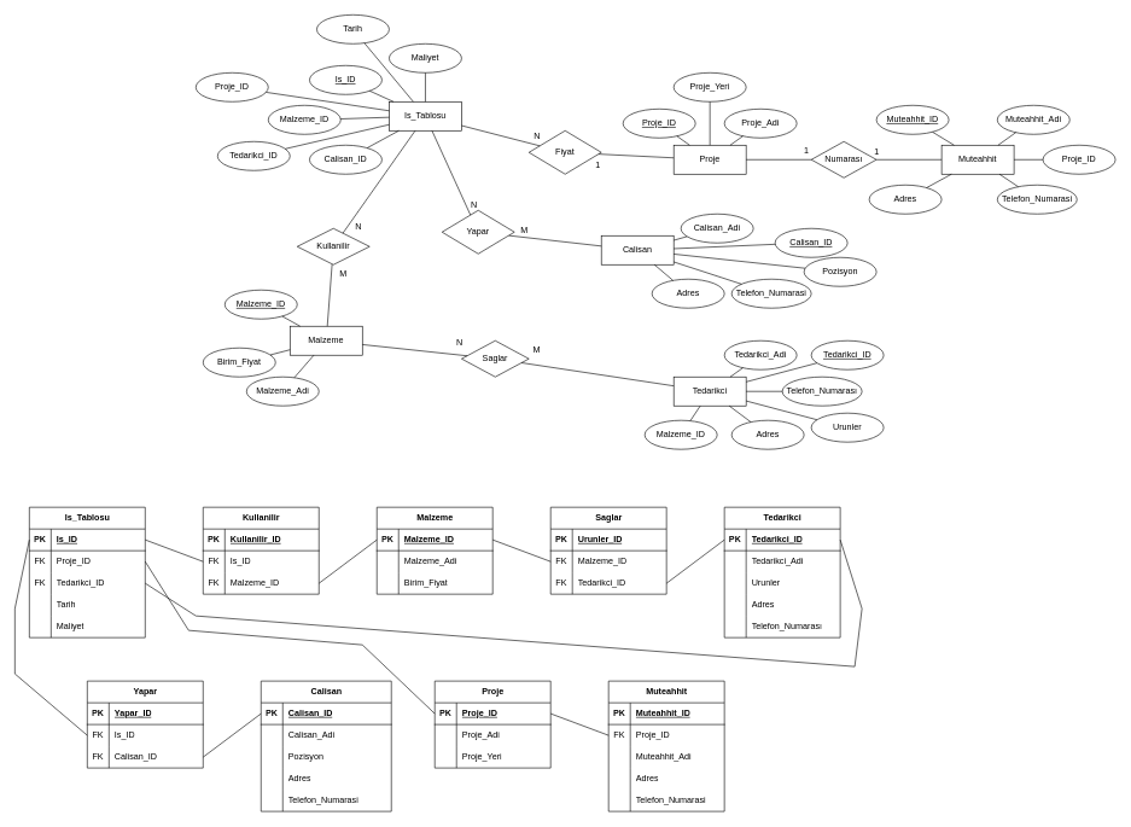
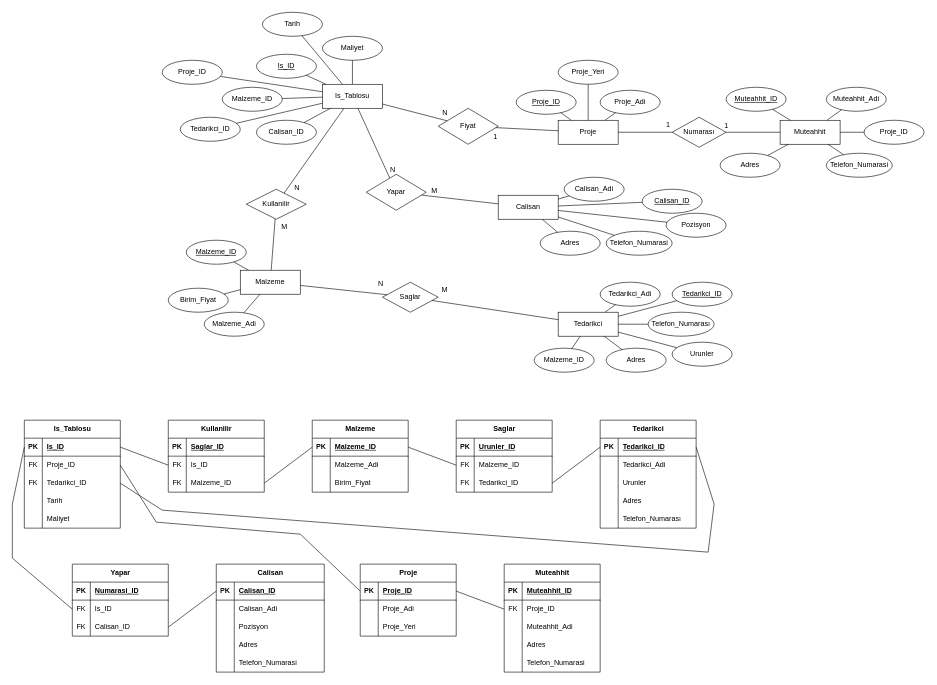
- <mxCell id="162" value="Kullanilir_ID" style="shape=partialRectangle;connectable=0;fillColor=none;top=0;left=0;bottom=0;right=0;align=left;spacingLeft=6;fontStyle=5;overflow=hidden;whiteSpace=wrap;html=1;" vertex="1" parent="160"><mxGeometry x="30" width="130" height="30" as="geometry"><mxRectangle width="130" height="30" as="alternateBounds" /></mxGeometry></mxCell>
+ <mxCell id="162" value="Saglar_ID" style="shape=partialRectangle;connectable=0;fillColor=none;top=0;left=0;bottom=0;right=0;align=left;spacingLeft=6;fontStyle=5;overflow=hidden;whiteSpace=wrap;html=1;" vertex="1" parent="160"><mxGeometry x="30" width="130" height="30" as="geometry"><mxRectangle width="130" height="30" as="alternateBounds" /></mxGeometry></mxCell>
- <mxCell id="172" value="Yapar_ID" style="shape=partialRectangle;connectable=0;fillColor=none;top=0;left=0;bottom=0;right=0;align=left;spacingLeft=6;fontStyle=5;overflow=hidden;whiteSpace=wrap;html=1;" vertex="1" parent="170"><mxGeometry x="30" width="130" height="30" as="geometry"><mxRectangle width="130" height="30" as="alternateBounds" /></mxGeometry></mxCell>
+ <mxCell id="172" value="Numarasi_ID" style="shape=partialRectangle;connectable=0;fillColor=none;top=0;left=0;bottom=0;right=0;align=left;spacingLeft=6;fontStyle=5;overflow=hidden;whiteSpace=wrap;html=1;" vertex="1" parent="170"><mxGeometry x="30" width="130" height="30" as="geometry"><mxRectangle width="130" height="30" as="alternateBounds" /></mxGeometry></mxCell>
